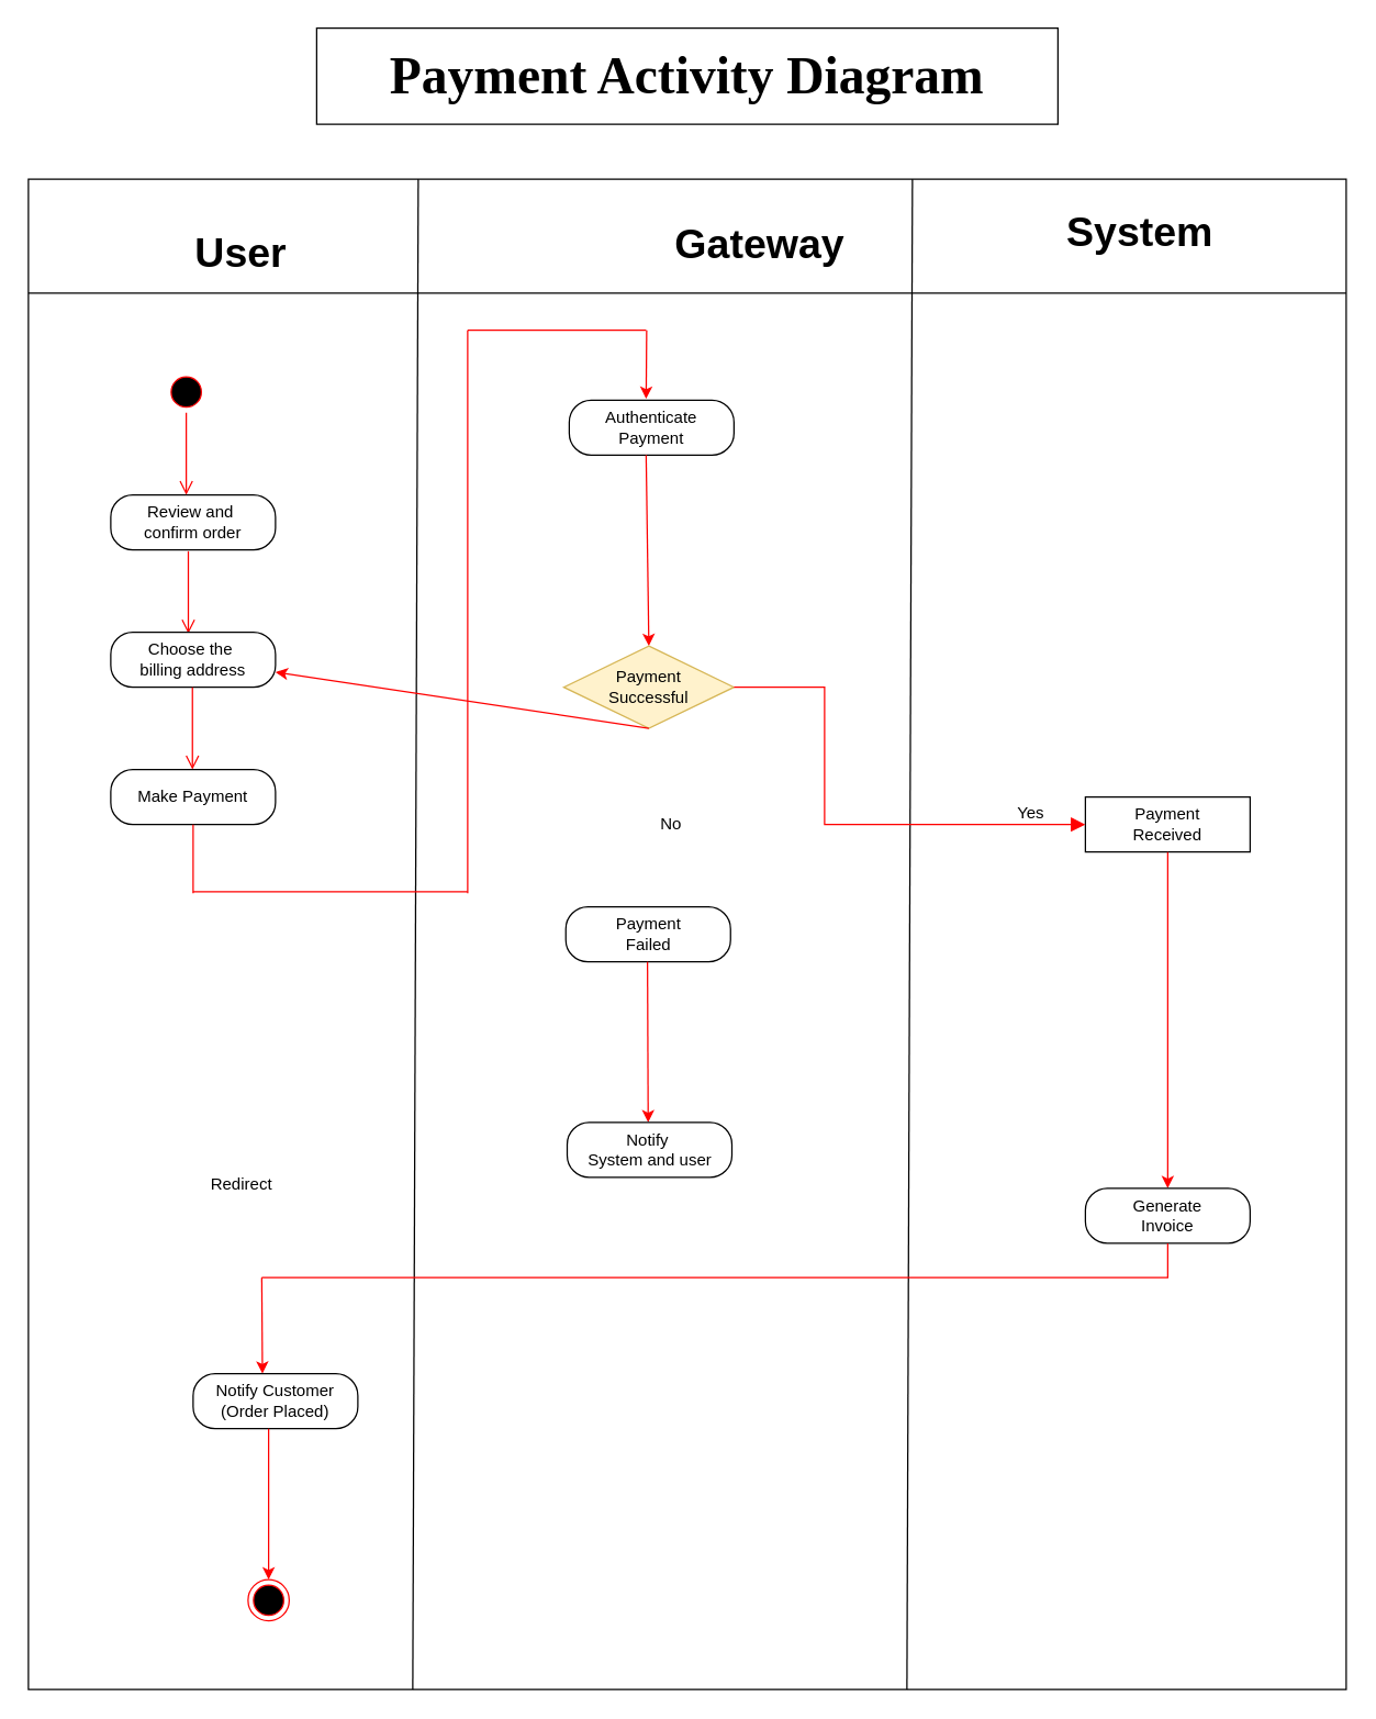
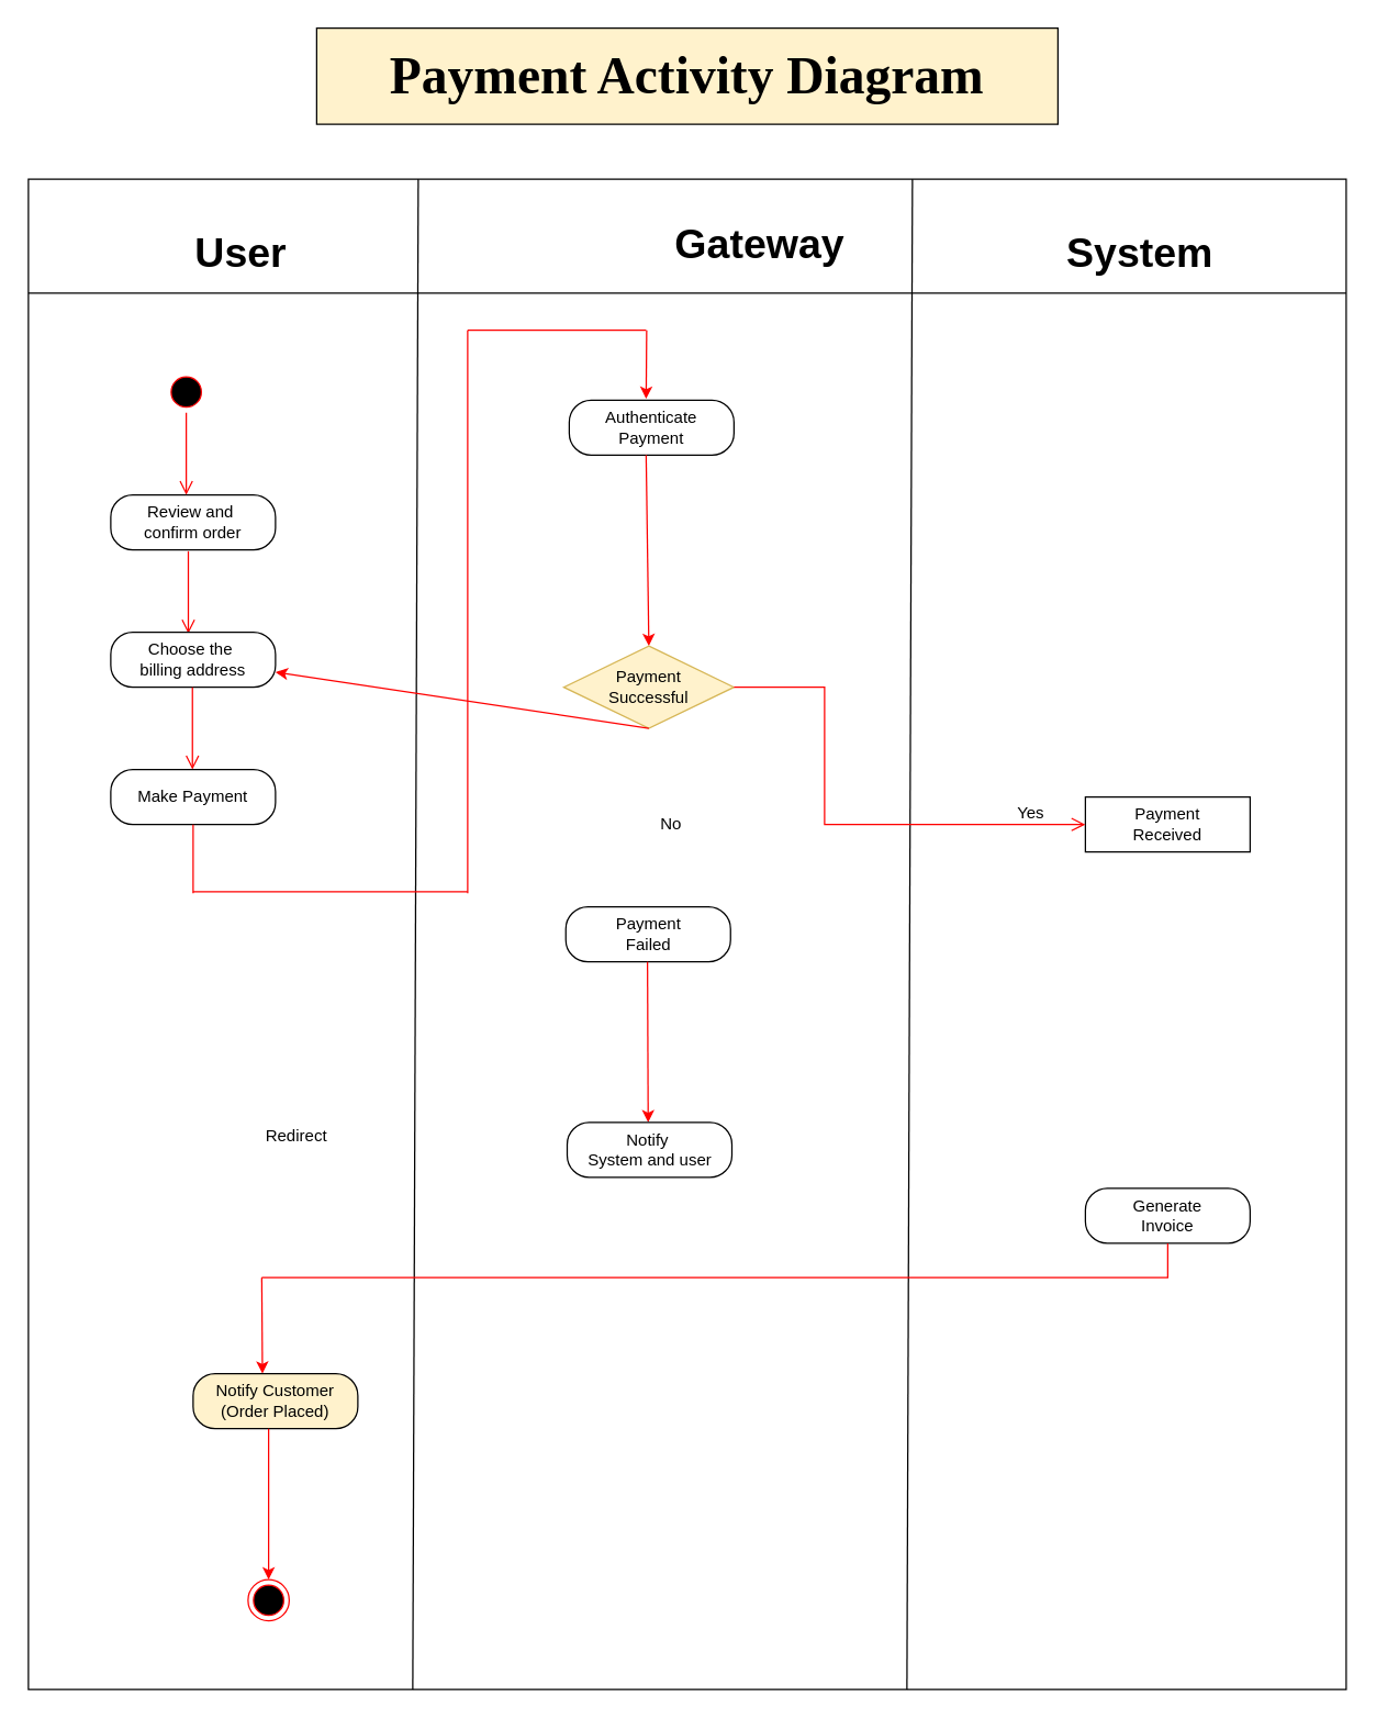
- <mxCell id="41" value="&lt;font size=&quot;1&quot; face=&quot;Comic Sans MS&quot;&gt;&lt;b style=&quot;font-size: 38px;&quot;&gt;Payment Activity Diagram&lt;/b&gt;&lt;/font&gt;" style="rounded=0;whiteSpace=wrap;html=1;" parent="1" vertex="1"><mxGeometry x="230" y="20" width="540" height="70" as="geometry" /></mxCell>
+ <mxCell id="41" value="&lt;font size=&quot;1&quot; face=&quot;Comic Sans MS&quot;&gt;&lt;b style=&quot;font-size: 38px;&quot;&gt;Payment Activity Diagram&lt;/b&gt;&lt;/font&gt;" style="rounded=0;whiteSpace=wrap;html=1;fillColor=#fff2cc;" parent="1" vertex="1"><mxGeometry x="230" y="20" width="540" height="70" as="geometry" /></mxCell>
- <mxCell id="6" value="&lt;b&gt;&lt;font style=&quot;font-size: 30px;&quot;&gt;System&lt;/font&gt;&lt;/b&gt;" style="text;html=1;strokeColor=none;fillColor=none;align=center;verticalAlign=middle;whiteSpace=wrap;rounded=0;" parent="1" vertex="1"><mxGeometry x="800" y="153" width="60" height="30" as="geometry" /></mxCell>
+ <mxCell id="6" value="&lt;b&gt;&lt;font style=&quot;font-size: 30px;&quot;&gt;System&lt;/font&gt;&lt;/b&gt;" style="text;html=1;strokeColor=none;fillColor=none;align=center;verticalAlign=middle;whiteSpace=wrap;rounded=0;" parent="1" vertex="1"><mxGeometry x="800" y="168" width="60" height="30" as="geometry" /></mxCell>
- <mxCell id="36" value="" style="edgeStyle=orthogonalEdgeStyle;html=1;verticalAlign=bottom;endArrow=block;endSize=8;strokeColor=#FF0000;rounded=0;entryX=0;entryY=0.5;entryDx=0;entryDy=0;exitX=1;exitY=0.5;exitDx=0;exitDy=0;" parent="1" source="24" target="25" edge="1"><mxGeometry relative="1" as="geometry"><mxPoint x="690" y="620" as="targetPoint" /><mxPoint x="149.5" y="510" as="sourcePoint" /><Array as="points"><mxPoint x="600" y="500" /><mxPoint x="600" y="600" /></Array></mxGeometry></mxCell>
+ <mxCell id="36" value="" style="edgeStyle=orthogonalEdgeStyle;html=1;verticalAlign=bottom;endArrow=open;endSize=8;strokeColor=#FF0000;rounded=0;entryX=0;entryY=0.5;entryDx=0;entryDy=0;exitX=1;exitY=0.5;exitDx=0;exitDy=0;" parent="1" source="24" target="25" edge="1"><mxGeometry relative="1" as="geometry"><mxPoint x="690" y="620" as="targetPoint" /><mxPoint x="149.5" y="510" as="sourcePoint" /><Array as="points"><mxPoint x="600" y="500" /><mxPoint x="600" y="600" /></Array></mxGeometry></mxCell>
- <mxCell id="29" value="" style="endArrow=classic;html=1;rounded=0;strokeColor=#FF0000;exitX=0.5;exitY=1;exitDx=0;exitDy=0;entryX=0.5;entryY=0;entryDx=0;entryDy=0;" parent="1" source="25" target="30" edge="1"><mxGeometry width="50" height="50" relative="1" as="geometry"><mxPoint x="401.5" y="1070" as="sourcePoint" /><mxPoint x="402" y="1140" as="targetPoint" /></mxGeometry></mxCell>
- <mxCell id="40" value="Redirect" style="text;html=1;align=center;verticalAlign=middle;resizable=0;points=[];autosize=1;" parent="1" vertex="1"><mxGeometry x="145" y="852" width="60" height="20" as="geometry" /></mxCell>
+ <mxCell id="40" value="Redirect" style="text;html=1;align=center;verticalAlign=middle;resizable=0;points=[];autosize=1;" parent="1" vertex="1"><mxGeometry x="185" y="817" width="60" height="20" as="geometry" /></mxCell>
- <mxCell id="33" value="Notify Customer&lt;br&gt;(Order Placed)" style="rounded=1;whiteSpace=wrap;html=1;arcSize=40;" parent="1" vertex="1"><mxGeometry x="140" y="1000" width="120" height="40" as="geometry" /></mxCell>
+ <mxCell id="33" value="Notify Customer&lt;br&gt;(Order Placed)" style="rounded=1;whiteSpace=wrap;html=1;arcSize=40;fillColor=#fff2cc;" parent="1" vertex="1"><mxGeometry x="140" y="1000" width="120" height="40" as="geometry" /></mxCell>
